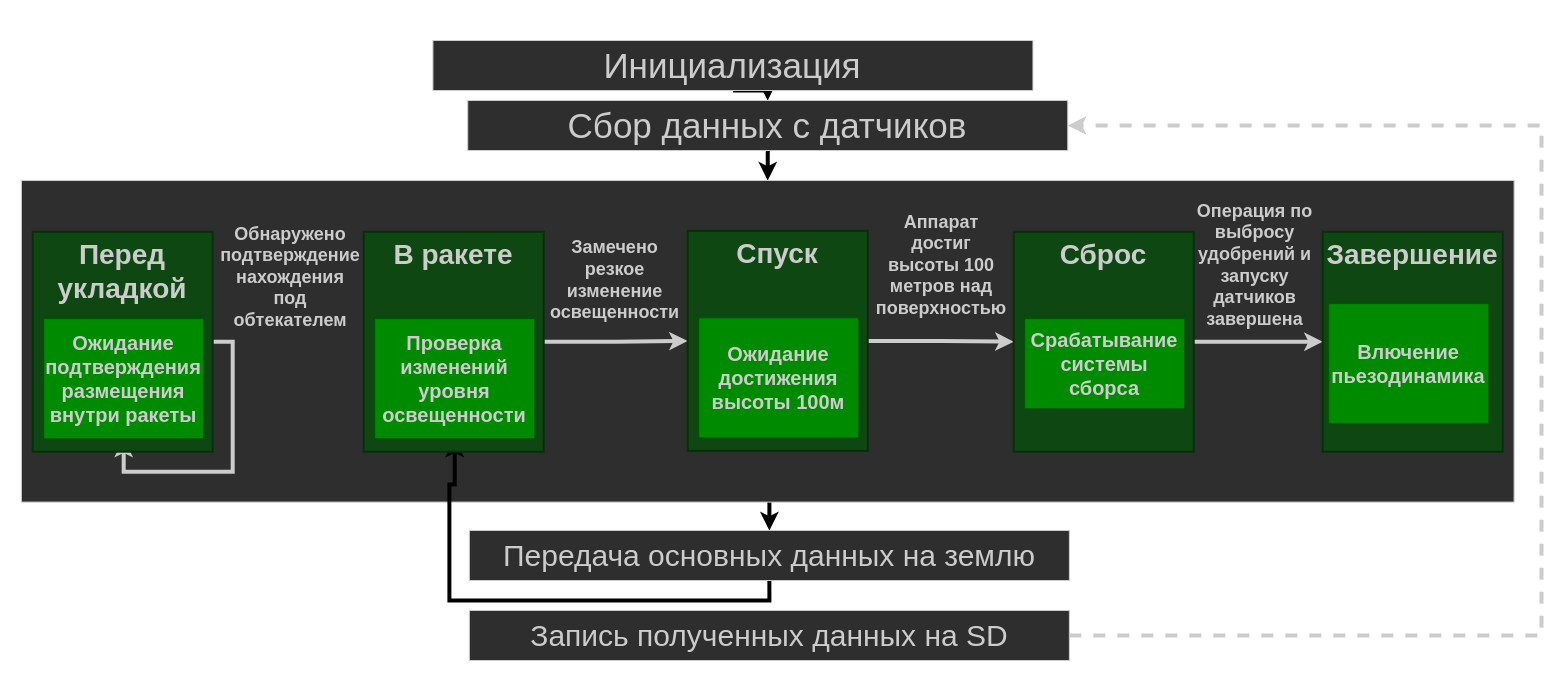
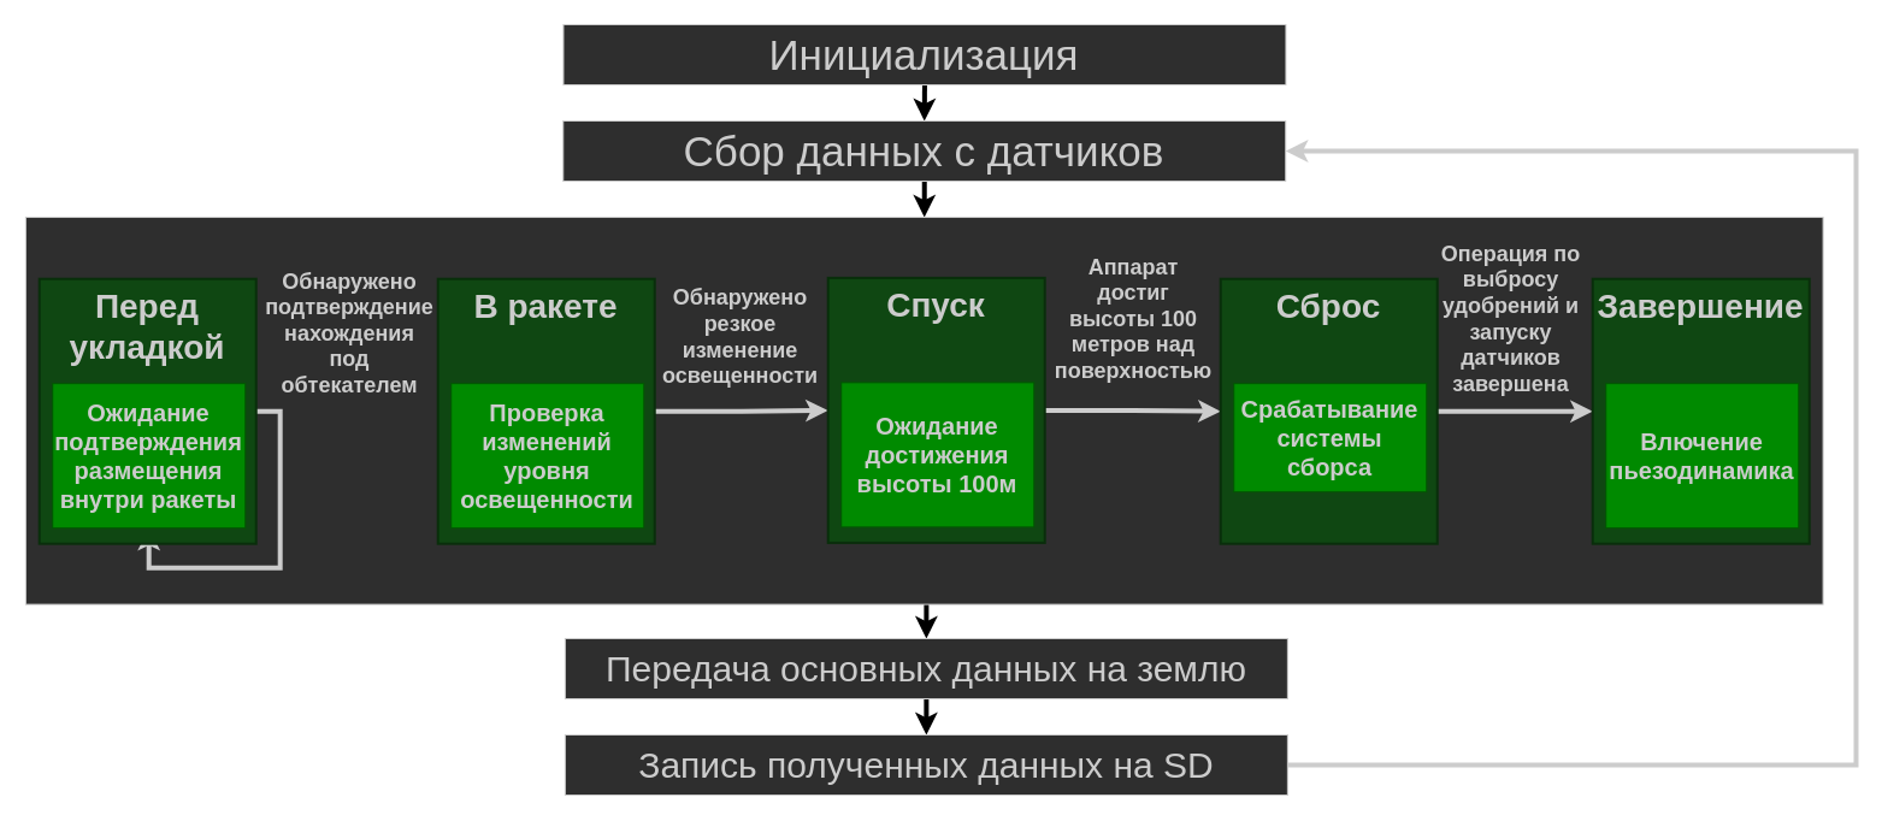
- <mxCell id="3" value="&lt;font style=&quot;font-size: 35px;&quot;&gt;Инициализация&lt;/font&gt;" style="rounded=0;whiteSpace=wrap;html=1;container=0;fontColor=#CCCCCC;strokeColor=#CCCCCC;fillColor=#2E2E2E;" parent="1" vertex="1"><mxGeometry x="432.44" y="40" width="600" height="50" as="geometry" /></mxCell>
+ <mxCell id="3" value="&lt;font style=&quot;font-size: 35px;&quot;&gt;Инициализация&lt;/font&gt;" style="rounded=0;whiteSpace=wrap;html=1;container=0;fontColor=#CCCCCC;strokeColor=#CCCCCC;fillColor=#2E2E2E;" parent="1" vertex="1"><mxGeometry x="467.44" y="20" width="600" height="50" as="geometry" /></mxCell>
- <mxCell id="27" value="Замечено резкое изменение освещенности" style="text;align=center;verticalAlign=middle;rounded=0;strokeWidth=0;perimeterSpacing=3;fontStyle=1;whiteSpace=wrap;fontSize=18;container=0;fontColor=#CCCCCC;" parent="1" vertex="1"><mxGeometry x="563.24" y="225" width="102.99" height="110" as="geometry" /></mxCell>
+ <mxCell id="27" value="Обнаружено резкое изменение освещенности" style="text;align=center;verticalAlign=middle;rounded=0;strokeWidth=0;perimeterSpacing=3;fontStyle=1;whiteSpace=wrap;fontSize=18;container=0;fontColor=#CCCCCC;" parent="1" vertex="1"><mxGeometry x="563.24" y="225" width="102.99" height="110" as="geometry" /></mxCell>
- <mxCell id="22" value="&lt;span style=&quot;font-weight: 700;&quot;&gt;Влючение пьезодинамика&lt;/span&gt;" style="whiteSpace=wrap;html=1;fillColor=#008a00;strokeColor=#005700;fontColor=#CCCCCC;container=0;fontSize=20;" parent="1" vertex="1"><mxGeometry x="1328.243" y="303.151" width="160" height="120" as="geometry" /></mxCell>
+ <mxCell id="22" value="&lt;span style=&quot;font-weight: 700;&quot;&gt;Влючение пьезодинамика&lt;/span&gt;" style="whiteSpace=wrap;html=1;fillColor=#008a00;strokeColor=#005700;fontColor=#CCCCCC;container=0;fontSize=20;" parent="1" vertex="1"><mxGeometry x="1333.243" y="318.151" width="160" height="120" as="geometry" /></mxCell>
- <mxCell id="8" style="edgeStyle=orthogonalEdgeStyle;rounded=0;orthogonalLoop=1;jettySize=auto;html=1;exitX=0.5;exitY=1;exitDx=0;exitDy=0;strokeWidth=4;fontColor=#CCCCCC;" edge="1" parent="1" source="9" target="25"><mxGeometry relative="1" as="geometry" /></mxCell>
+ <mxCell id="8" style="edgeStyle=orthogonalEdgeStyle;rounded=0;orthogonalLoop=1;jettySize=auto;html=1;exitX=0.5;exitY=1;exitDx=0;exitDy=0;entryX=0.5;entryY=0;entryDx=0;entryDy=0;strokeWidth=4;fontColor=#CCCCCC;" edge="1" parent="1" source="9" target="11"><mxGeometry relative="1" as="geometry" /></mxCell>
- <mxCell id="10" style="edgeStyle=orthogonalEdgeStyle;rounded=0;orthogonalLoop=1;jettySize=auto;html=1;exitX=1;exitY=0.5;exitDx=0;exitDy=0;entryX=1;entryY=0.5;entryDx=0;entryDy=0;strokeWidth=4;fontColor=#CCCCCC;strokeColor=#CCCCCC;dashed=1;" edge="1" parent="1" source="11" target="5"><mxGeometry relative="1" as="geometry"><Array as="points"><mxPoint x="1541" y="635" /><mxPoint x="1541" y="125" /></Array></mxGeometry></mxCell>
+ <mxCell id="10" style="edgeStyle=orthogonalEdgeStyle;rounded=0;orthogonalLoop=1;jettySize=auto;html=1;exitX=1;exitY=0.5;exitDx=0;exitDy=0;entryX=1;entryY=0.5;entryDx=0;entryDy=0;strokeWidth=4;fontColor=#CCCCCC;strokeColor=#CCCCCC;" edge="1" parent="1" source="11" target="5"><mxGeometry relative="1" as="geometry"><Array as="points"><mxPoint x="1541" y="635" /><mxPoint x="1541" y="125" /></Array></mxGeometry></mxCell>
